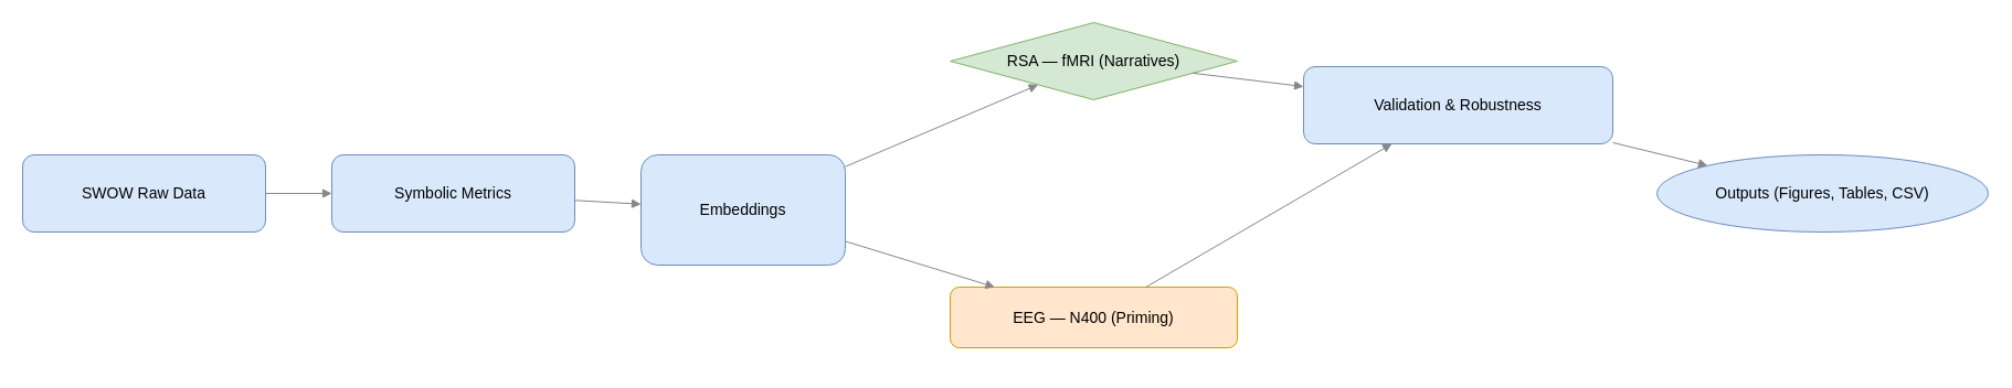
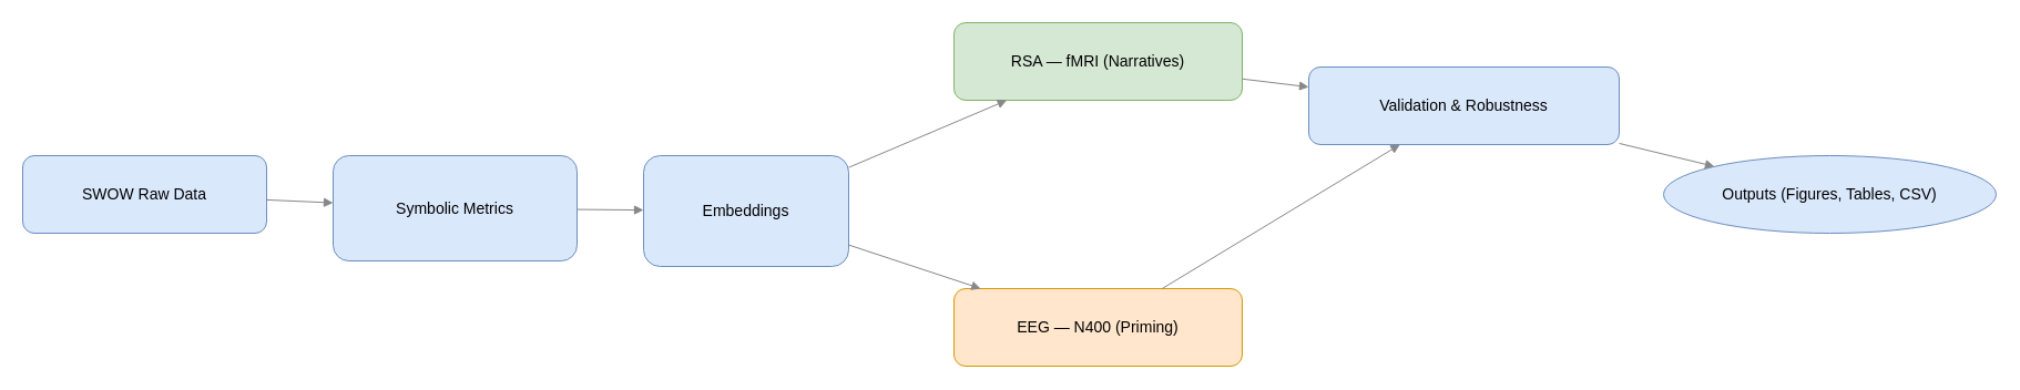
- <mxCell id="5" value="RSA — fMRI (Narratives)" style="rhombus;whiteSpace=wrap;html=1;fillColor=#d5e8d4;strokeColor=#82b366;fontSize=14;" vertex="1" parent="1"><mxGeometry x="860" y="20" width="260" height="70" as="geometry" /></mxCell>
+ <mxCell id="5" value="RSA — fMRI (Narratives)" style="rounded=1;whiteSpace=wrap;html=1;fillColor=#d5e8d4;strokeColor=#82b366;fontSize=14;" vertex="1" parent="1"><mxGeometry x="860" y="20" width="260" height="70" as="geometry" /></mxCell>
- <mxCell id="3" value="Symbolic Metrics" style="rounded=1;whiteSpace=wrap;html=1;fillColor=#dae8fc;strokeColor=#6c8ebf;fontSize=14;" vertex="1" parent="1"><mxGeometry x="300" y="140" width="220" height="70" as="geometry" /></mxCell>
+ <mxCell id="3" value="Symbolic Metrics" style="rounded=1;whiteSpace=wrap;html=1;fillColor=#dae8fc;strokeColor=#6c8ebf;fontSize=14;" vertex="1" parent="1"><mxGeometry x="300" y="140" width="220" height="95" as="geometry" /></mxCell>
- <mxCell id="6" value="EEG — N400 (Priming)" style="rounded=1;whiteSpace=wrap;html=1;fillColor=#ffe6cc;strokeColor=#d79b00;fontSize=14;" vertex="1" parent="1"><mxGeometry x="860" y="260" width="260" height="55" as="geometry" /></mxCell>
+ <mxCell id="6" value="EEG — N400 (Priming)" style="rounded=1;whiteSpace=wrap;html=1;fillColor=#ffe6cc;strokeColor=#d79b00;fontSize=14;" vertex="1" parent="1"><mxGeometry x="860" y="260" width="260" height="70" as="geometry" /></mxCell>
